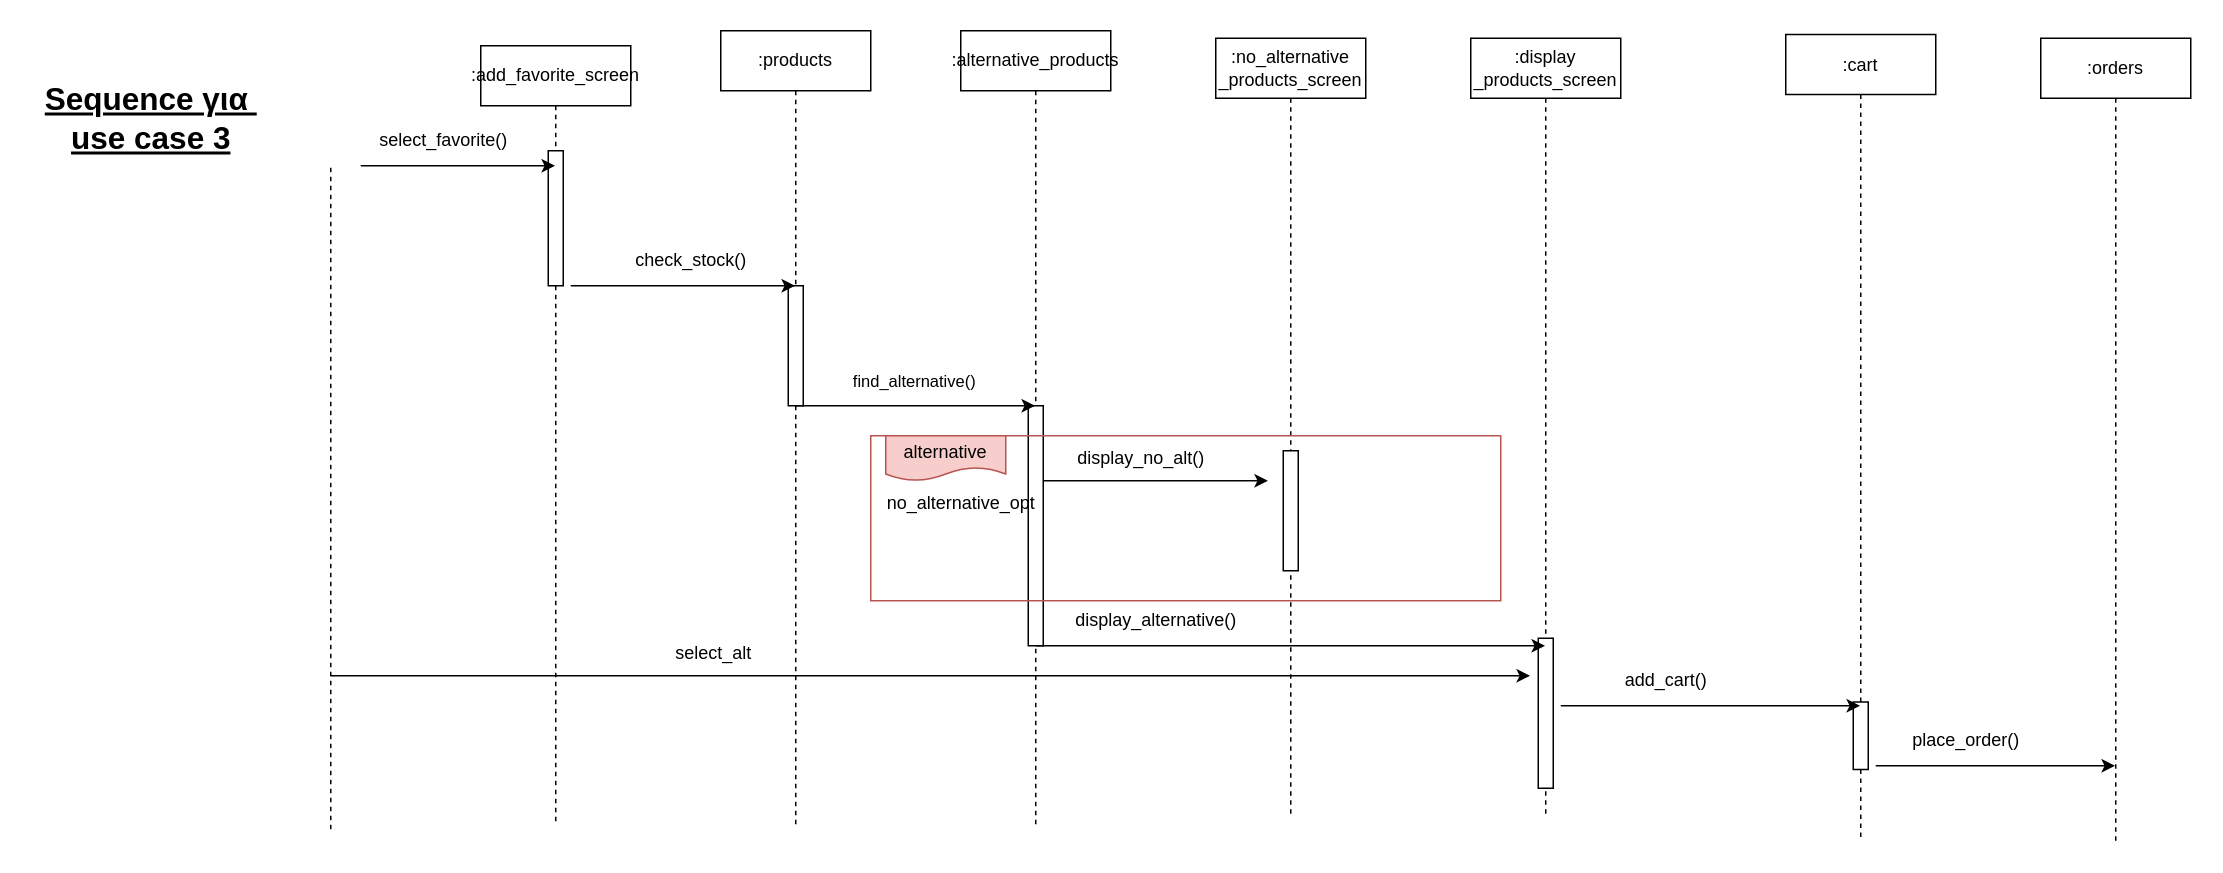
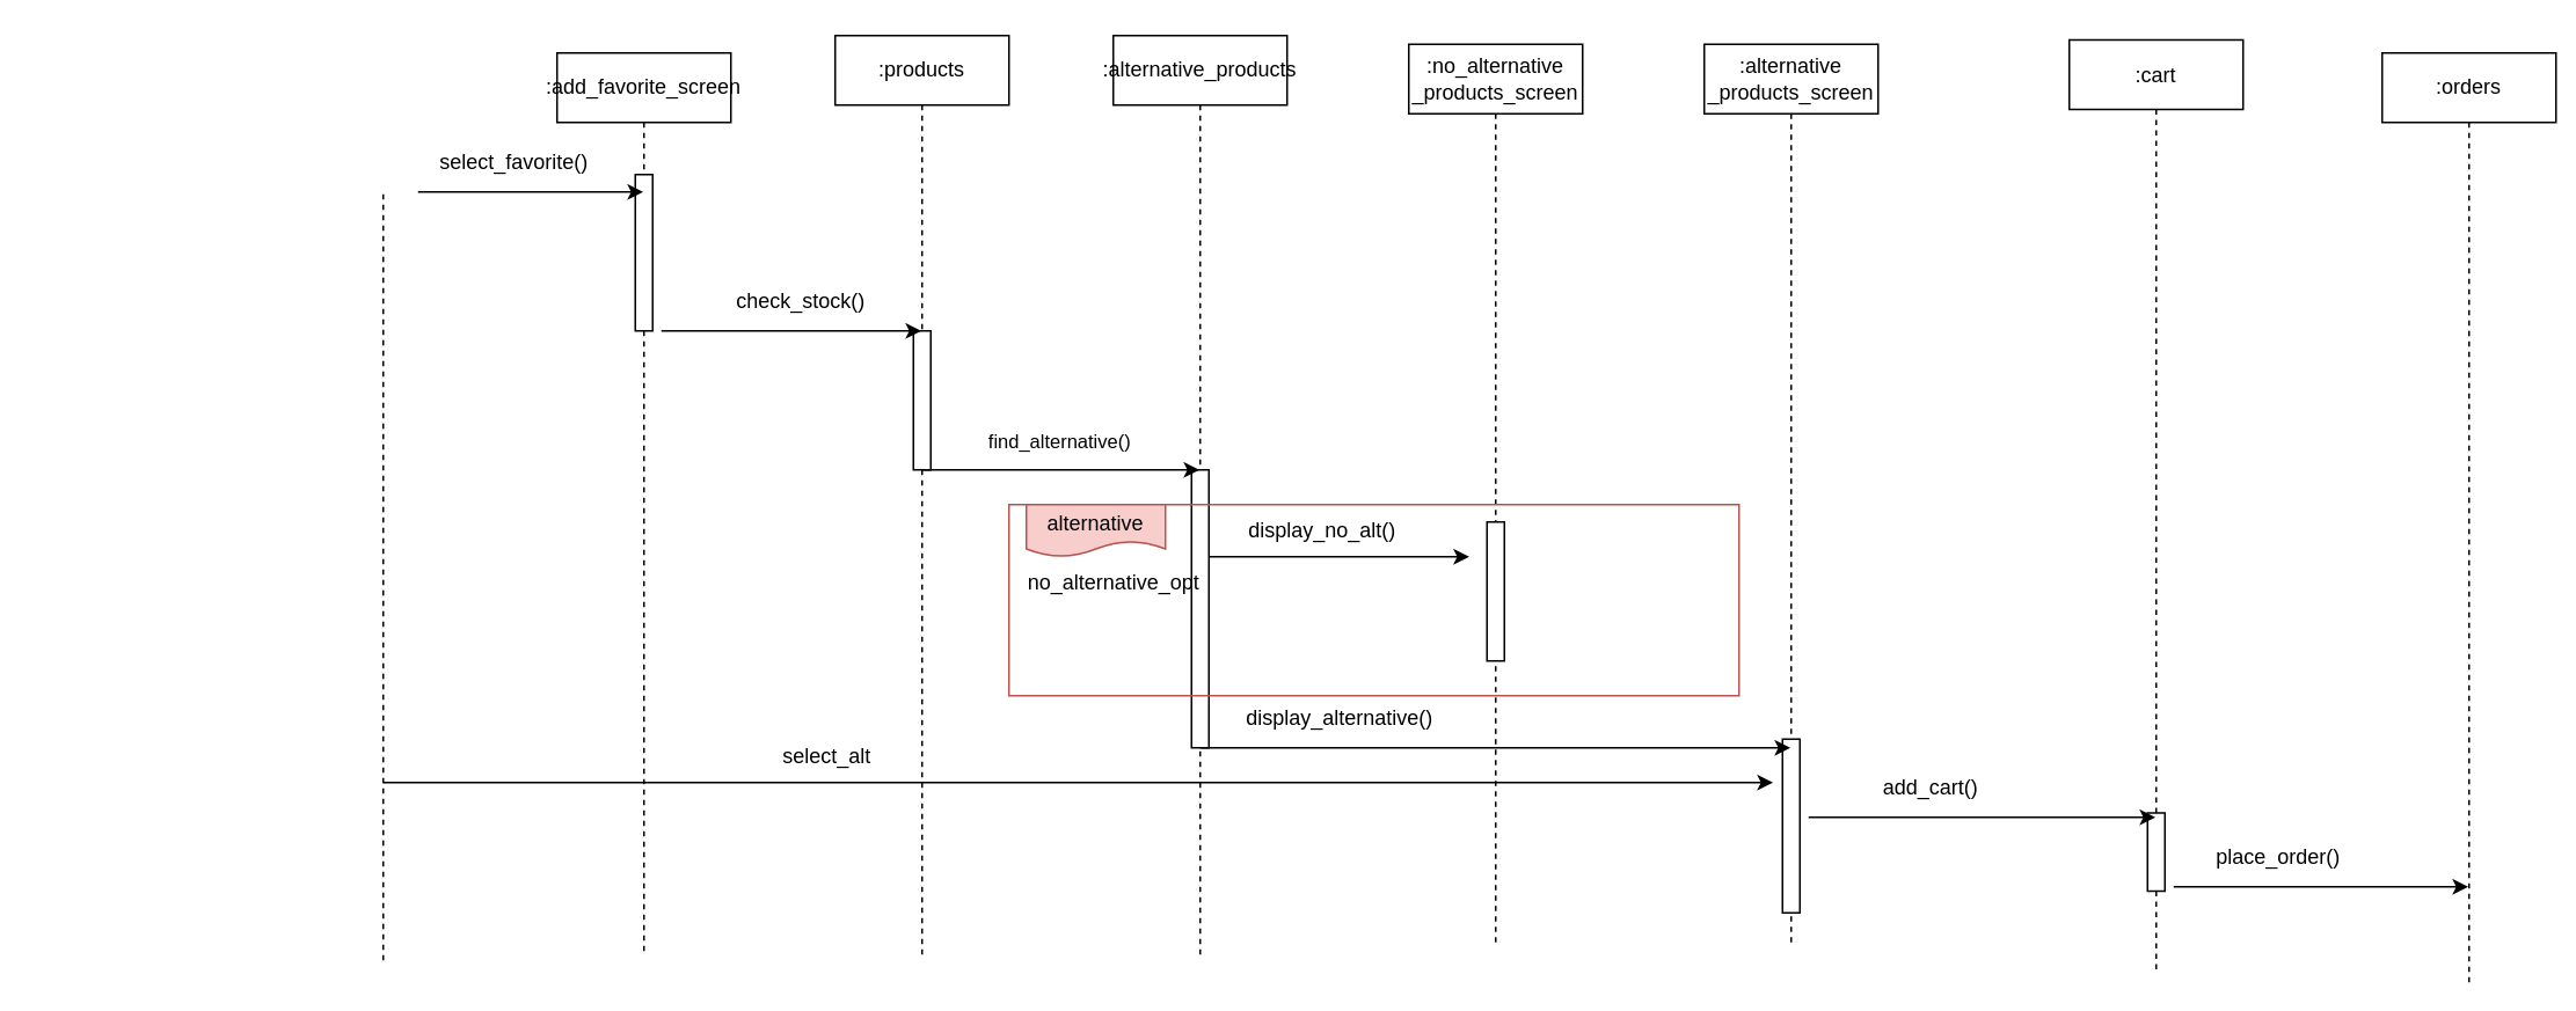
- <mxCell id="11" value=":display&lt;div&gt;_products_screen&lt;/div&gt;" style="shape=umlLifeline;perimeter=lifelinePerimeter;whiteSpace=wrap;html=1;container=0;dropTarget=0;collapsible=0;recursiveResize=0;outlineConnect=0;portConstraint=eastwest;newEdgeStyle={&quot;edgeStyle&quot;:&quot;elbowEdgeStyle&quot;,&quot;elbow&quot;:&quot;vertical&quot;,&quot;curved&quot;:0,&quot;rounded&quot;:0};" vertex="1" parent="1"><mxGeometry x="980" y="25" width="100" height="520" as="geometry" /></mxCell>
+ <mxCell id="11" value=":alternative&lt;div&gt;_products_screen&lt;/div&gt;" style="shape=umlLifeline;perimeter=lifelinePerimeter;whiteSpace=wrap;html=1;container=0;dropTarget=0;collapsible=0;recursiveResize=0;outlineConnect=0;portConstraint=eastwest;newEdgeStyle={&quot;edgeStyle&quot;:&quot;elbowEdgeStyle&quot;,&quot;elbow&quot;:&quot;vertical&quot;,&quot;curved&quot;:0,&quot;rounded&quot;:0};" vertex="1" parent="1"><mxGeometry x="980" y="25" width="100" height="520" as="geometry" /></mxCell>
- <mxCell id="35" value="&lt;font style=&quot;font-size: 21px;&quot;&gt;&lt;u&gt;&lt;b&gt;Sequence για&amp;nbsp;&lt;/b&gt;&lt;/u&gt;&lt;/font&gt;&lt;div style=&quot;font-size: 21px;&quot;&gt;&lt;font style=&quot;font-size: 21px;&quot;&gt;&lt;u&gt;&lt;b&gt;use case 3&lt;/b&gt;&lt;/u&gt;&lt;/font&gt;&lt;/div&gt;" style="text;html=1;align=center;verticalAlign=middle;resizable=0;points=[];autosize=1;strokeColor=none;fillColor=none;" vertex="1" parent="1"><mxGeometry x="20" y="48" width="160" height="60" as="geometry" /></mxCell>
- <mxCell id="32" value=":orders" style="shape=umlLifeline;perimeter=lifelinePerimeter;whiteSpace=wrap;html=1;container=0;dropTarget=0;collapsible=0;recursiveResize=0;outlineConnect=0;portConstraint=eastwest;newEdgeStyle={&quot;edgeStyle&quot;:&quot;elbowEdgeStyle&quot;,&quot;elbow&quot;:&quot;vertical&quot;,&quot;curved&quot;:0,&quot;rounded&quot;:0};" vertex="1" parent="1"><mxGeometry x="1360" y="25" width="100" height="535" as="geometry" /></mxCell>
+ <mxCell id="32" value=":orders" style="shape=umlLifeline;perimeter=lifelinePerimeter;whiteSpace=wrap;html=1;container=0;dropTarget=0;collapsible=0;recursiveResize=0;outlineConnect=0;portConstraint=eastwest;newEdgeStyle={&quot;edgeStyle&quot;:&quot;elbowEdgeStyle&quot;,&quot;elbow&quot;:&quot;vertical&quot;,&quot;curved&quot;:0,&quot;rounded&quot;:0};" vertex="1" parent="1"><mxGeometry x="1370" y="30" width="100" height="535" as="geometry" /></mxCell>
